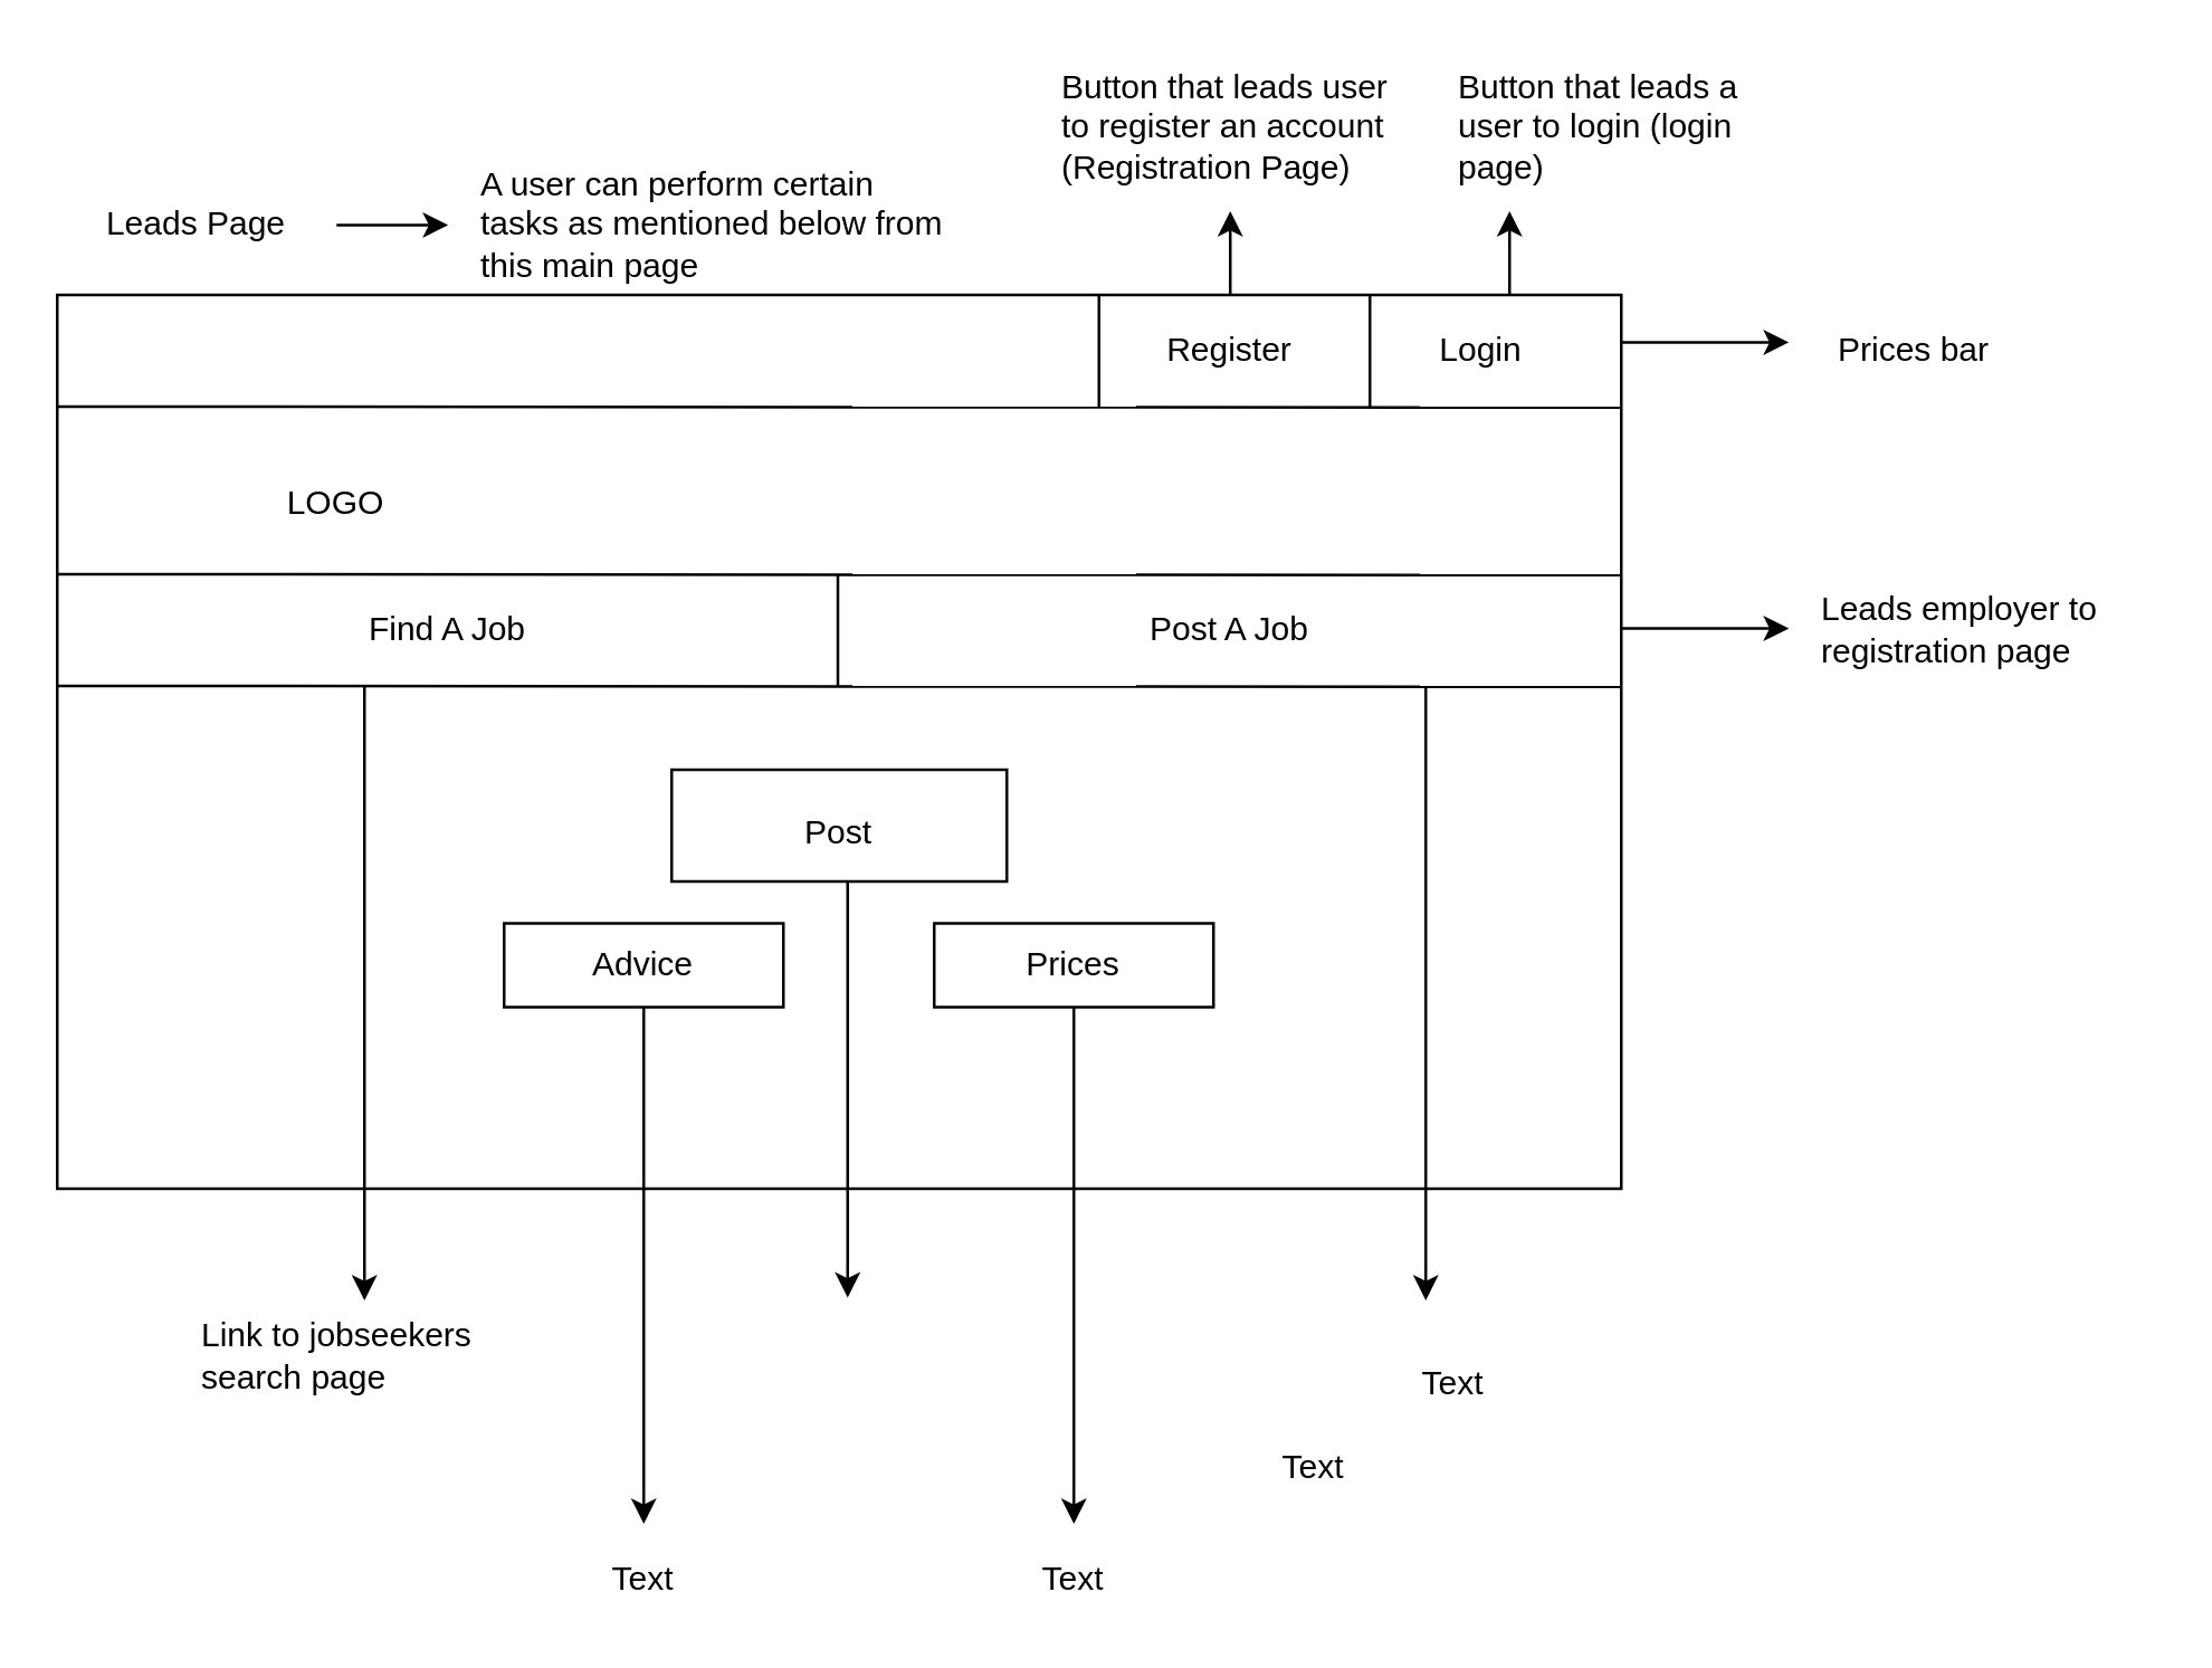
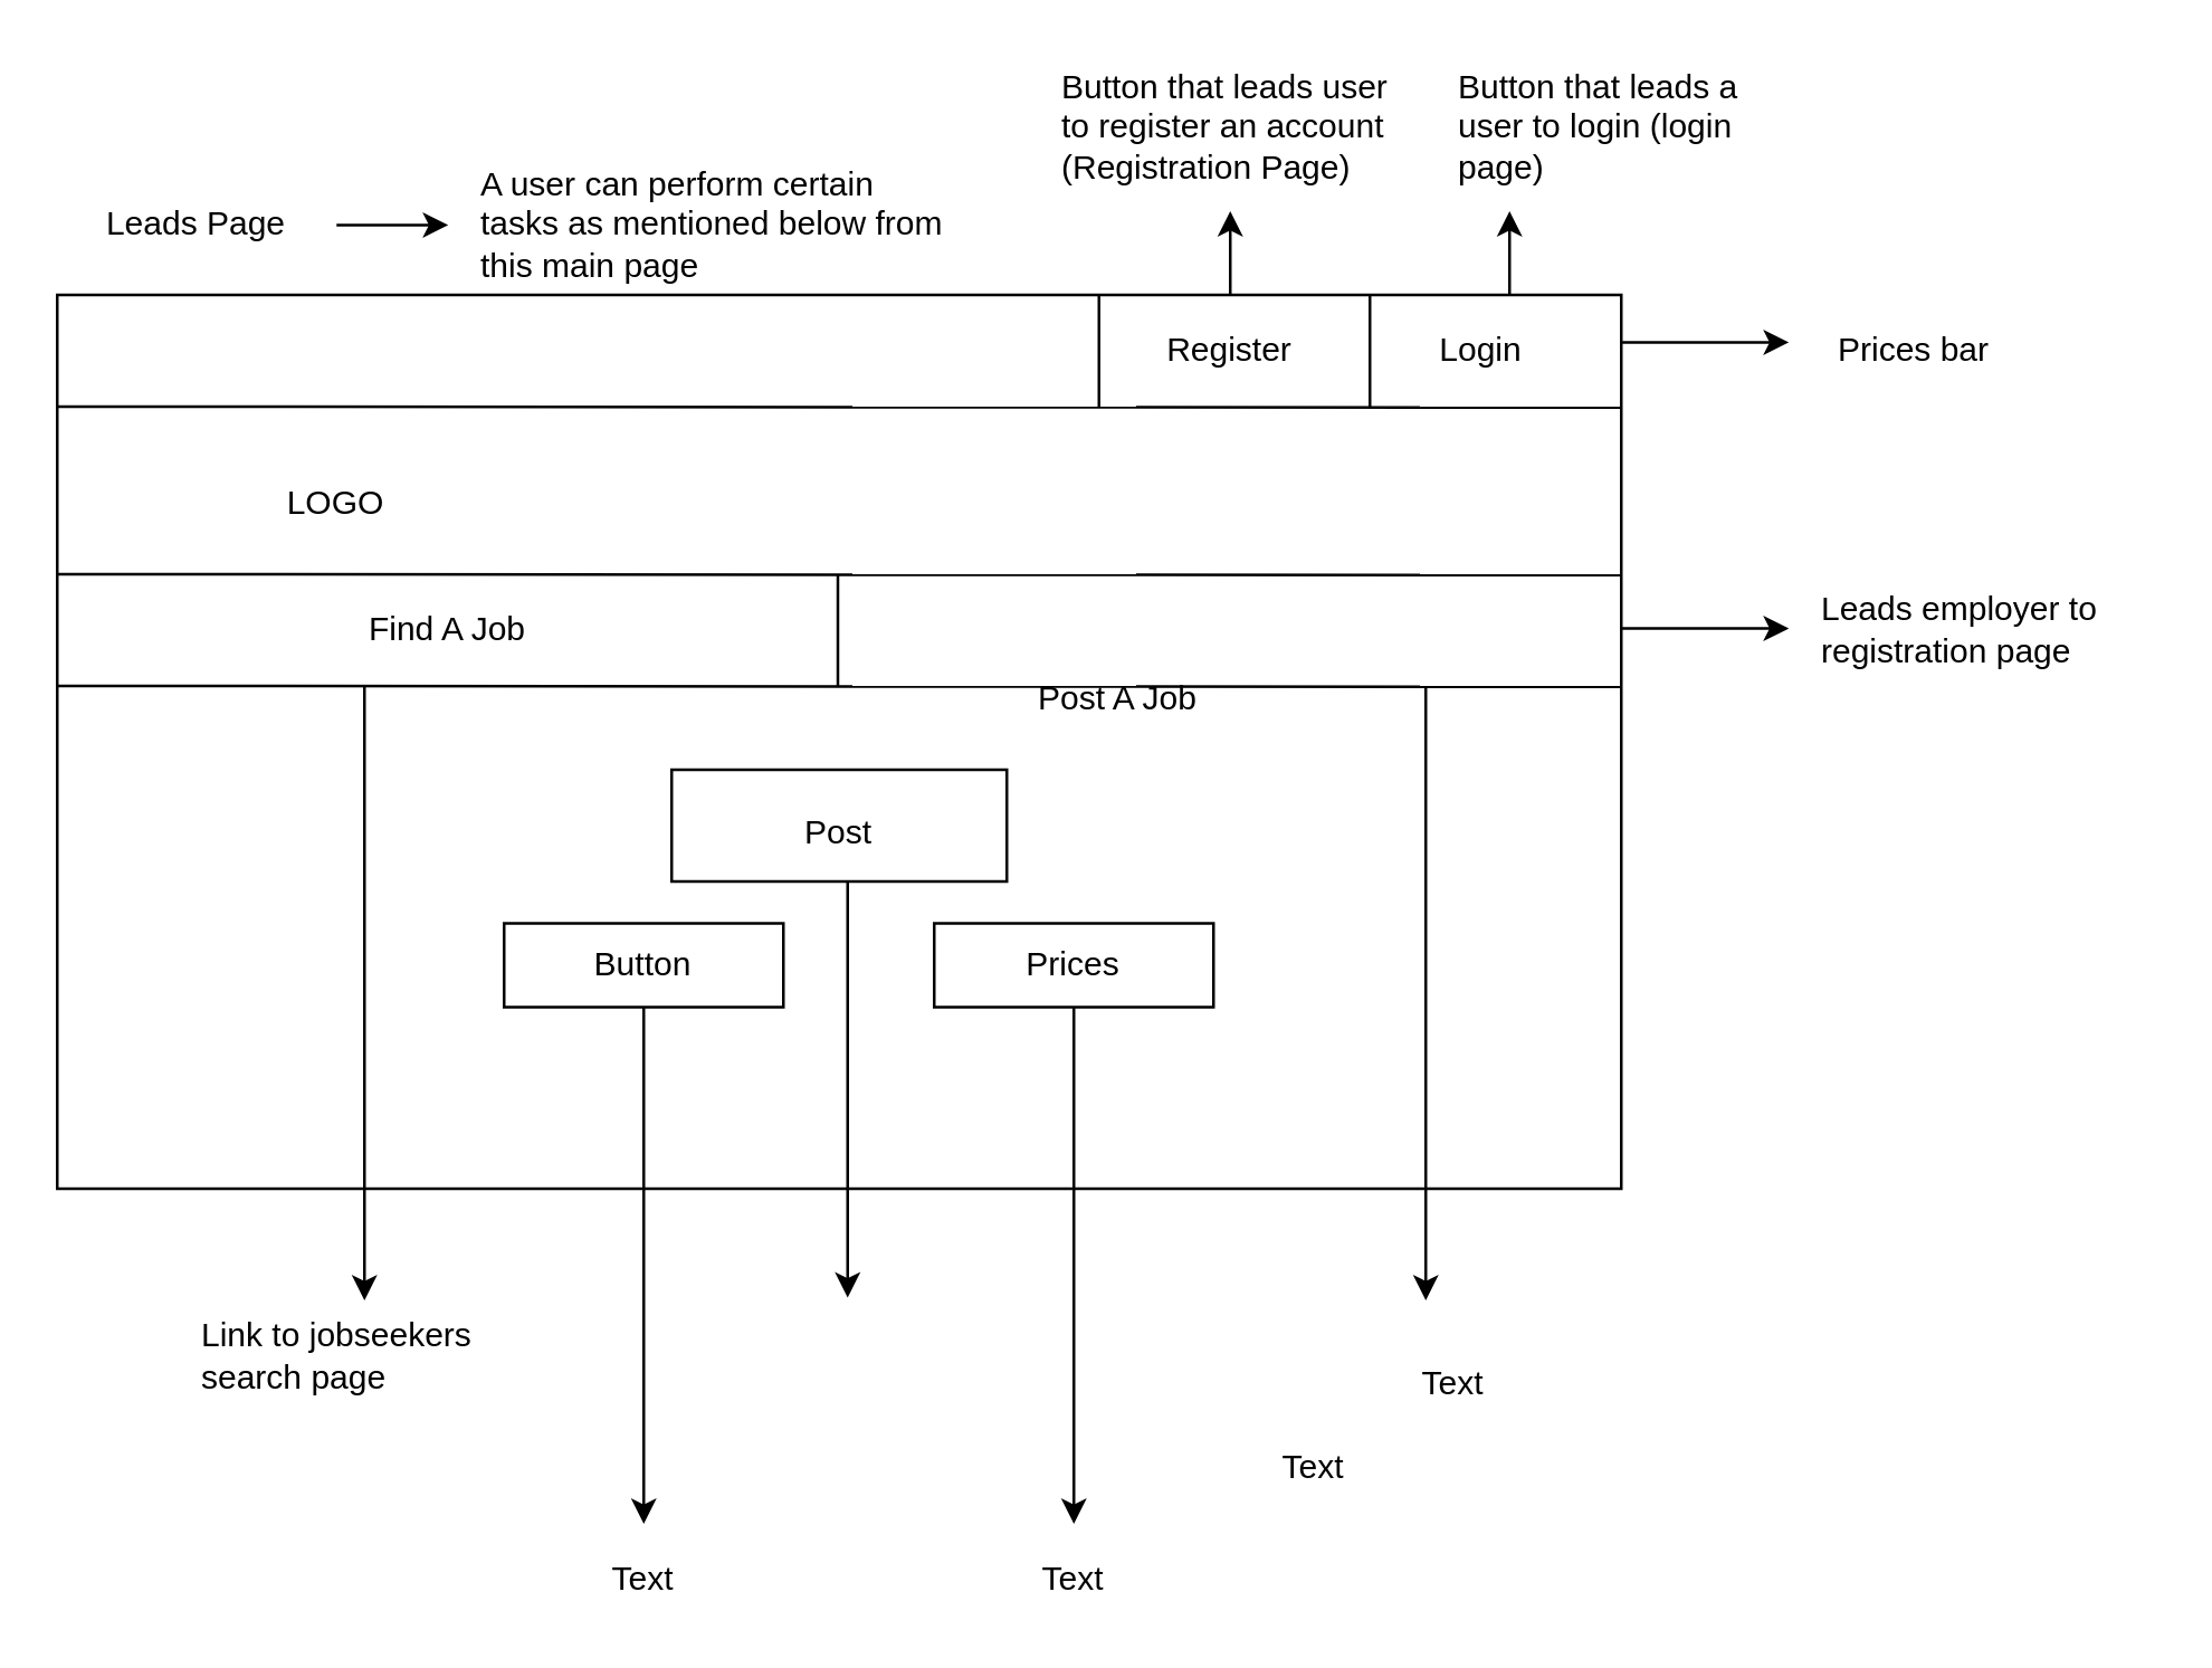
- <mxCell id="20" value="Post A Job" style="text;html=1;strokeColor=none;fillColor=none;align=center;verticalAlign=middle;whiteSpace=wrap;rounded=0;" vertex="1" parent="1"><mxGeometry x="390" y="215" width="100" height="20" as="geometry" /></mxCell>
+ <mxCell id="20" value="Post A Job" style="text;html=1;strokeColor=none;fillColor=none;align=center;verticalAlign=middle;whiteSpace=wrap;rounded=0;" vertex="1" parent="1"><mxGeometry x="350" y="240" width="100" height="20" as="geometry" /></mxCell>
- <mxCell id="17" value="Advice" style="text;html=1;strokeColor=none;fillColor=none;align=center;verticalAlign=middle;whiteSpace=wrap;rounded=0;" vertex="1" parent="1"><mxGeometry x="210" y="335" width="40" height="20" as="geometry" /></mxCell>
+ <mxCell id="17" value="Button" style="text;html=1;strokeColor=none;fillColor=none;align=center;verticalAlign=middle;whiteSpace=wrap;rounded=0;" vertex="1" parent="1"><mxGeometry x="210" y="335" width="40" height="20" as="geometry" /></mxCell>
